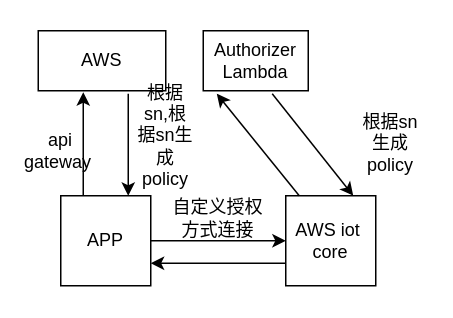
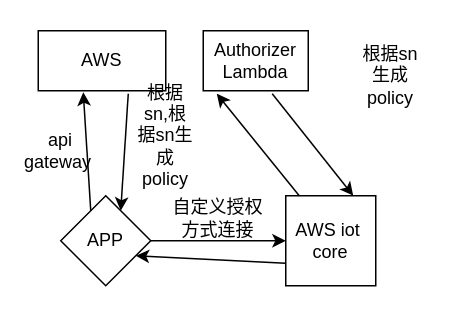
- <mxCell id="13" value="根据sn生成policy" style="text;html=1;strokeColor=none;fillColor=none;align=center;verticalAlign=middle;whiteSpace=wrap;rounded=0;" vertex="1" parent="1"><mxGeometry x="240" y="70" width="40" height="50" as="geometry" /></mxCell>
+ <mxCell id="13" value="根据sn生成policy" style="text;html=1;strokeColor=none;fillColor=none;align=center;verticalAlign=middle;whiteSpace=wrap;rounded=0;" vertex="1" parent="1"><mxGeometry x="240" y="25" width="40" height="50" as="geometry" /></mxCell>
- <mxCell id="2" value="APP" style="whiteSpace=wrap;html=1;aspect=fixed;" vertex="1" parent="1"><mxGeometry x="40" y="130" width="60" height="60" as="geometry" /></mxCell>
+ <mxCell id="2" value="APP" style="rhombus;whiteSpace=wrap;html=1;aspect=fixed;" vertex="1" parent="1"><mxGeometry x="40" y="130" width="60" height="60" as="geometry" /></mxCell>
